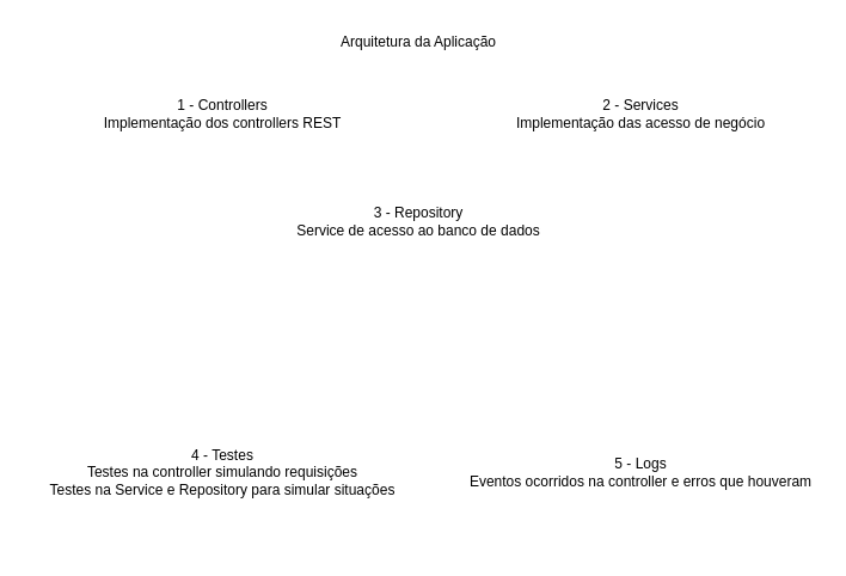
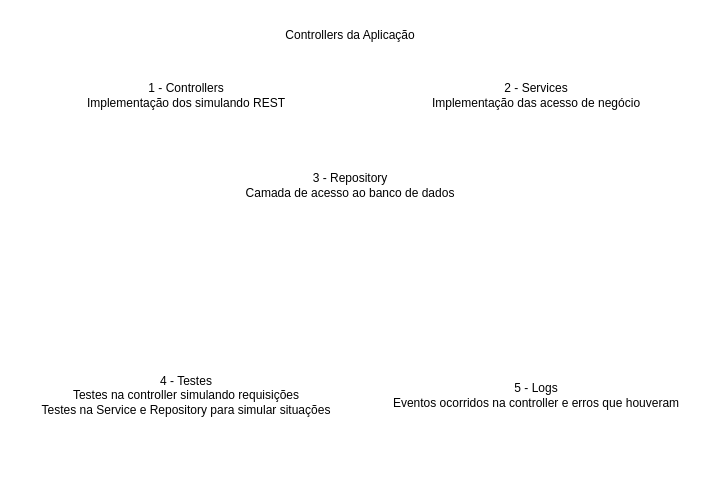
- <mxCell id="2" value="Arquitetura da Aplicação" style="text;html=1;align=center;verticalAlign=middle;whiteSpace=wrap;rounded=0;" vertex="1" parent="1"><mxGeometry x="20" y="20" width="660" height="30" as="geometry" /></mxCell>
+ <mxCell id="2" value="Controllers da Aplicação" style="text;html=1;align=center;verticalAlign=middle;whiteSpace=wrap;rounded=0;" vertex="1" parent="1"><mxGeometry x="20" y="20" width="660" height="30" as="geometry" /></mxCell>
- <mxCell id="3" value="1 - Controllers&lt;br&gt;Implementação dos controllers REST" style="text;html=1;align=center;verticalAlign=middle;whiteSpace=wrap;rounded=0;" vertex="1" parent="1"><mxGeometry x="36" y="30" width="300" height="130" as="geometry" /></mxCell>
+ <mxCell id="3" value="1 - Controllers&lt;br&gt;Implementação dos simulando REST" style="text;html=1;align=center;verticalAlign=middle;whiteSpace=wrap;rounded=0;" vertex="1" parent="1"><mxGeometry x="36" y="30" width="300" height="130" as="geometry" /></mxCell>
- <mxCell id="5" value="3 - Repository&lt;br&gt;Service de acesso ao banco de dados" style="text;html=1;align=center;verticalAlign=middle;whiteSpace=wrap;rounded=0;" vertex="1" parent="1"><mxGeometry x="200" y="120" width="300" height="130" as="geometry" /></mxCell>
+ <mxCell id="5" value="3 - Repository&lt;br&gt;Camada de acesso ao banco de dados" style="text;html=1;align=center;verticalAlign=middle;whiteSpace=wrap;rounded=0;" vertex="1" parent="1"><mxGeometry x="200" y="120" width="300" height="130" as="geometry" /></mxCell>
